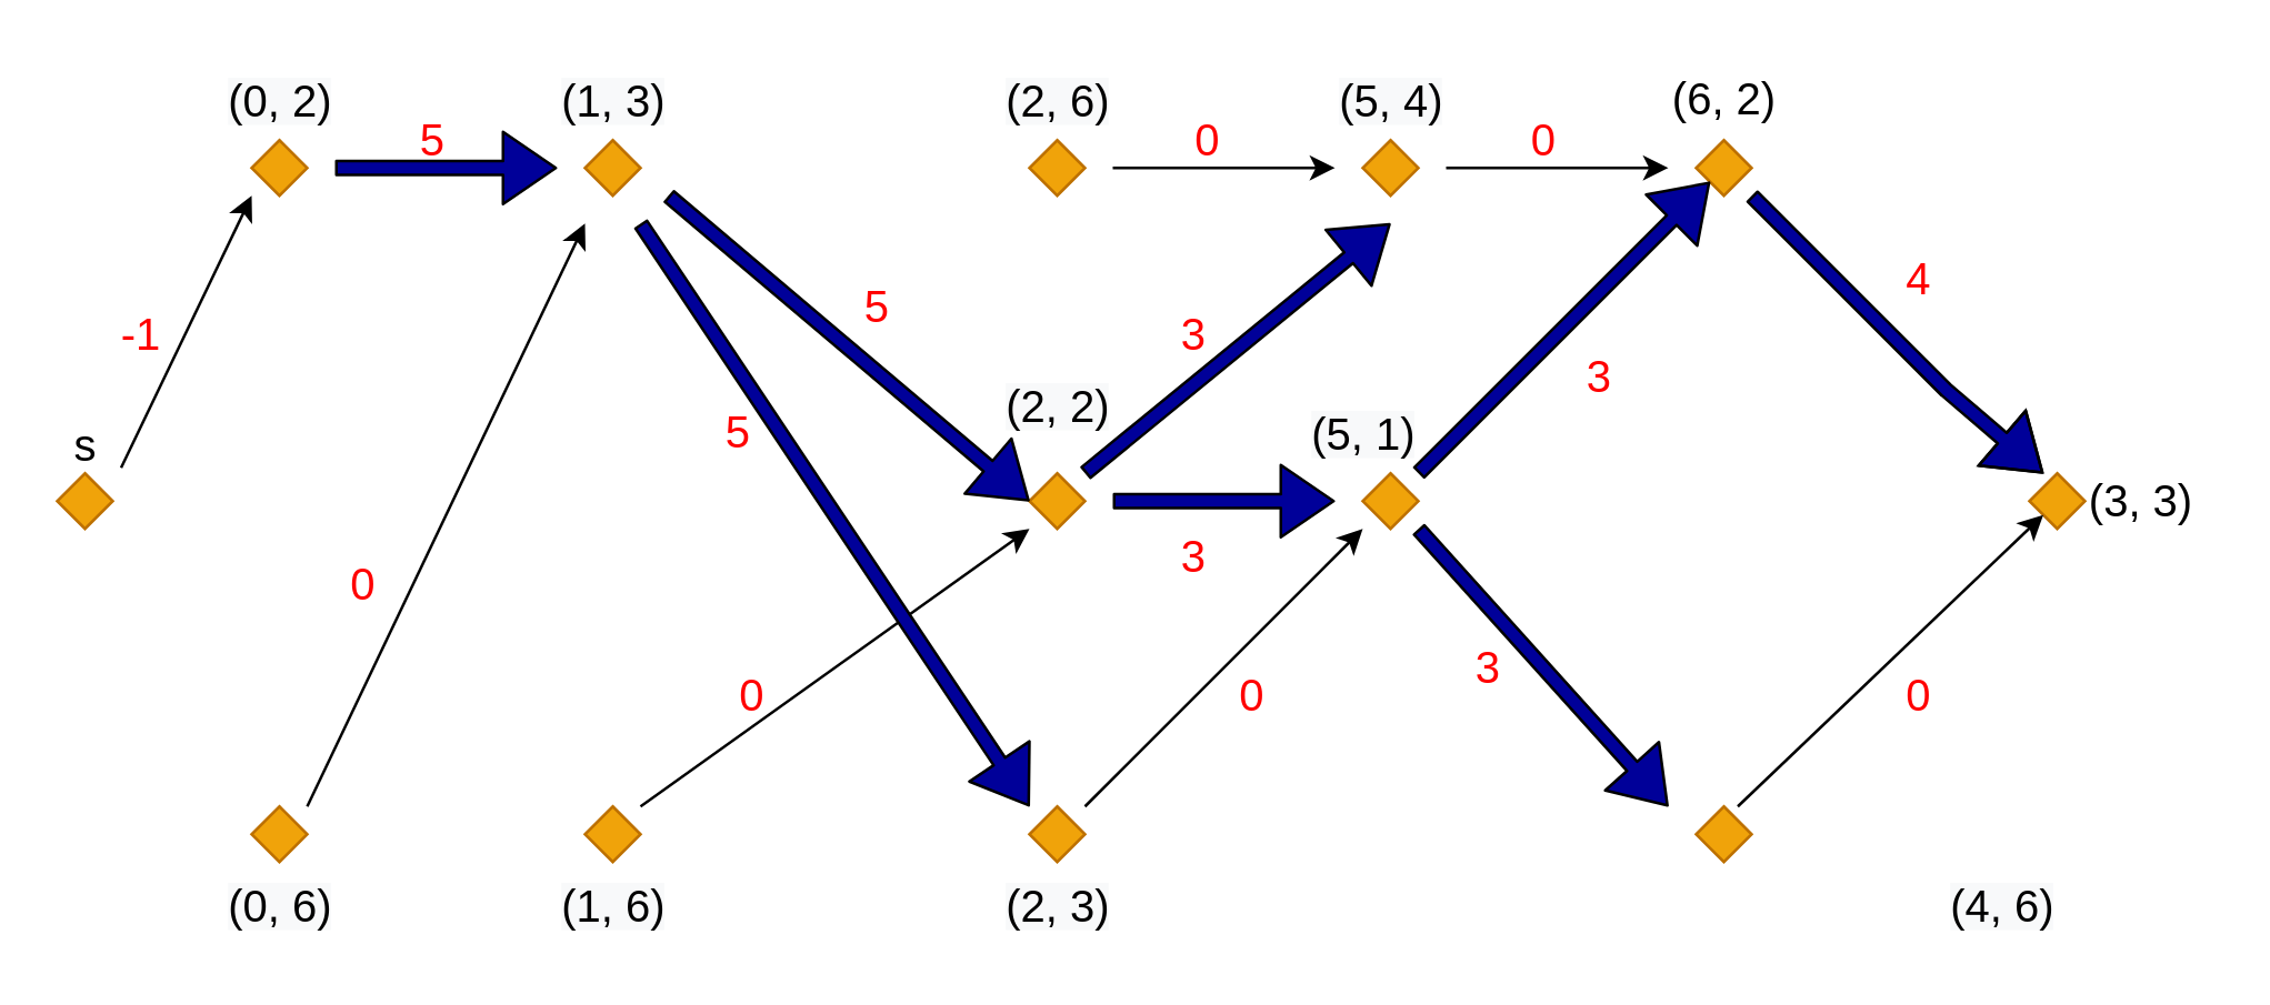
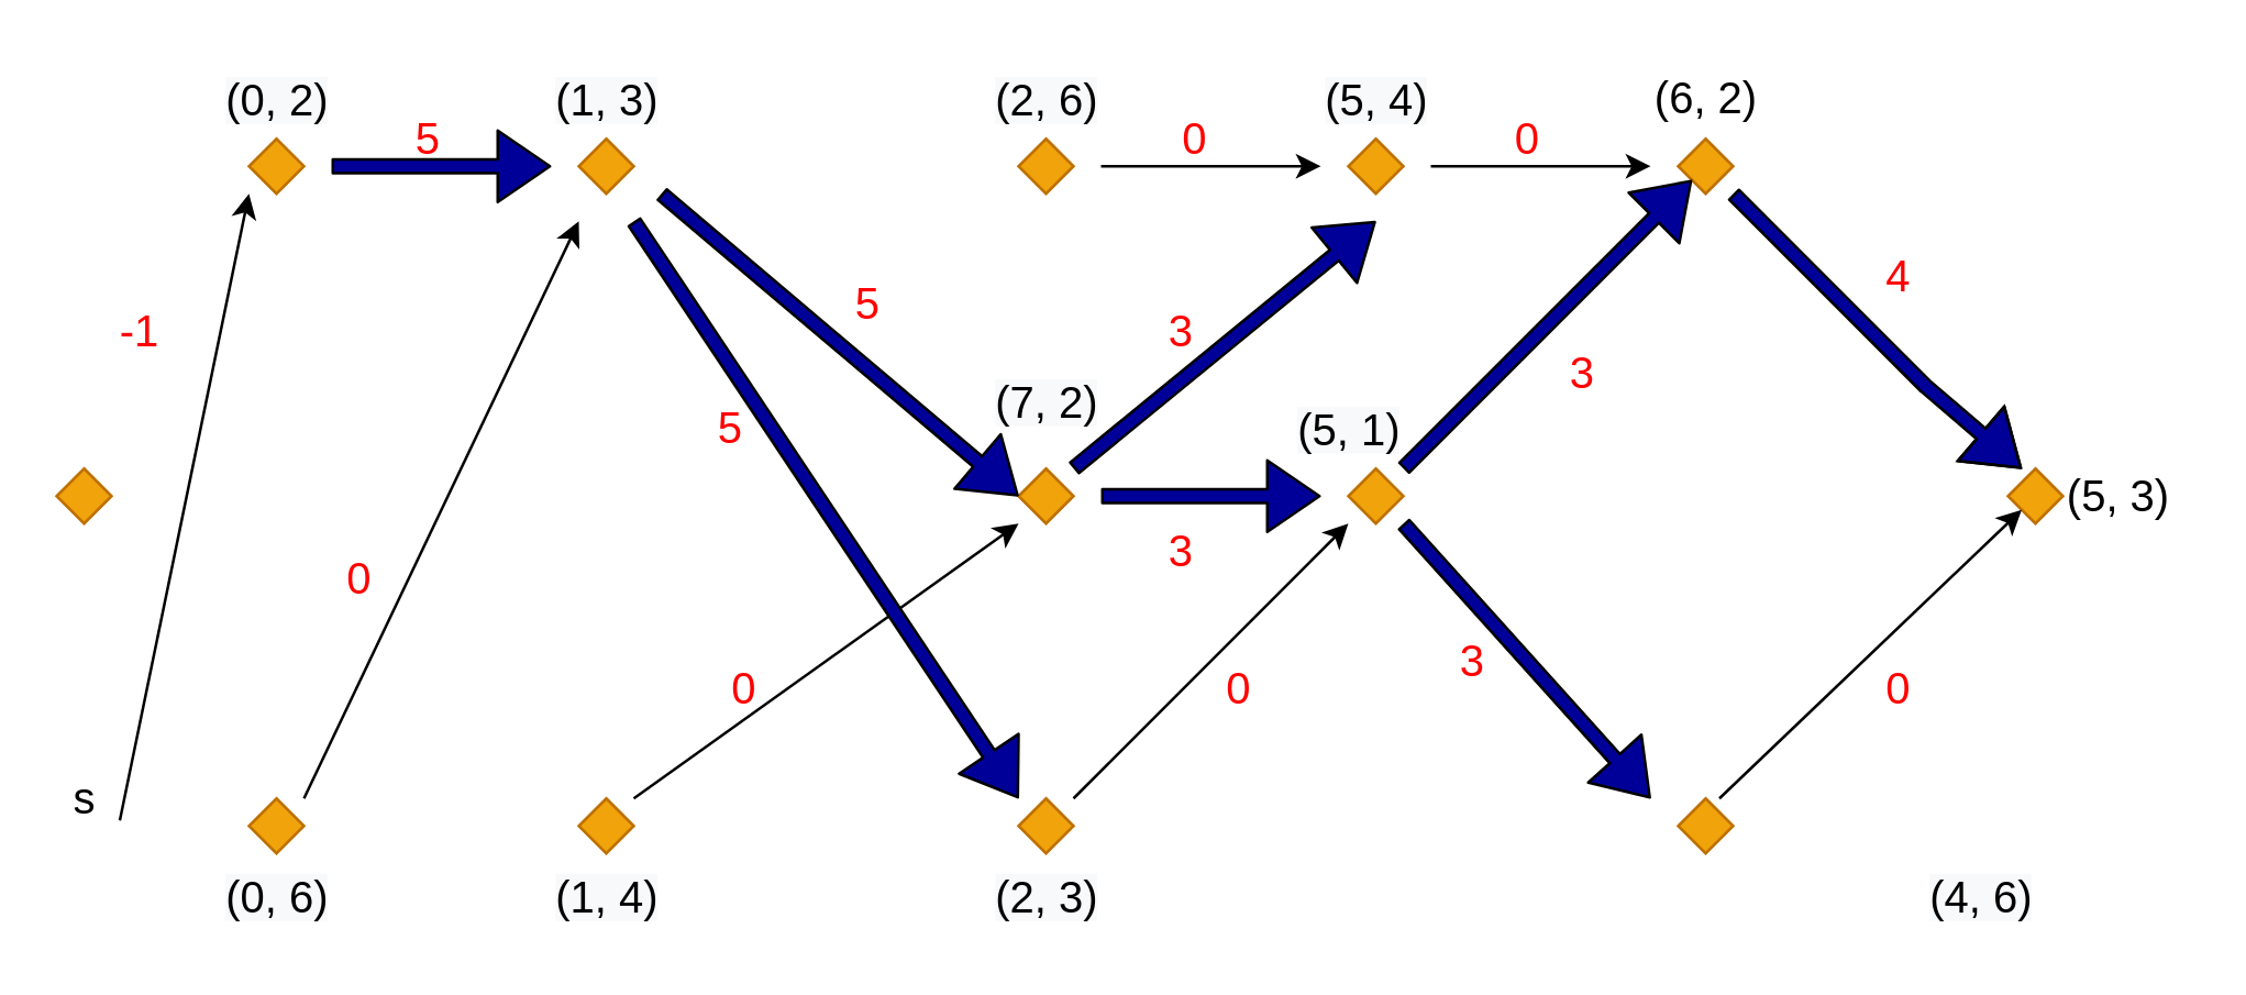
- <mxCell id="48" value="&lt;span style=&quot;color: rgb(0 , 0 , 0) ; font-family: &amp;#34;helvetica&amp;#34; ; font-size: 16px ; font-style: normal ; font-weight: 400 ; letter-spacing: normal ; text-align: center ; text-indent: 0px ; text-transform: none ; word-spacing: 0px ; background-color: rgb(248 , 249 , 250) ; display: inline ; float: none&quot;&gt;(2, 2)&lt;/span&gt;" style="text;whiteSpace=wrap;html=1;fontSize=11;" parent="1" vertex="1"><mxGeometry x="360" y="130" width="60" height="30" as="geometry" /></mxCell>
+ <mxCell id="48" value="&lt;span style=&quot;color: rgb(0 , 0 , 0) ; font-family: &amp;#34;helvetica&amp;#34; ; font-size: 16px ; font-style: normal ; font-weight: 400 ; letter-spacing: normal ; text-align: center ; text-indent: 0px ; text-transform: none ; word-spacing: 0px ; background-color: rgb(248 , 249 , 250) ; display: inline ; float: none&quot;&gt;(7, 2)&lt;/span&gt;" style="text;whiteSpace=wrap;html=1;fontSize=11;" parent="1" vertex="1"><mxGeometry x="360" y="130" width="60" height="30" as="geometry" /></mxCell>
- <mxCell id="42" value="&lt;font style=&quot;font-size: 16px&quot;&gt;s&lt;/font&gt;" style="text;html=1;align=center;verticalAlign=middle;resizable=0;points=[];autosize=1;fontSize=11;" parent="1" vertex="1"><mxGeometry y="150" width="20" height="20" as="geometry" x="20" /></mxCell>
+ <mxCell id="42" value="&lt;font style=&quot;font-size: 16px&quot;&gt;s&lt;/font&gt;" style="text;html=1;align=center;verticalAlign=middle;resizable=0;points=[];autosize=1;fontSize=11;" parent="1" vertex="1"><mxGeometry x="20" y="280" width="20" height="20" as="geometry" /></mxCell>
- <mxCell id="23" value="&lt;font style=&quot;font-size: 16px&quot;&gt;(3, 3)&lt;/font&gt;" style="text;html=1;align=center;verticalAlign=middle;resizable=0;points=[];autosize=1;" parent="1" vertex="1"><mxGeometry x="745" y="170" width="50" height="20" as="geometry" /></mxCell>
+ <mxCell id="23" value="&lt;font style=&quot;font-size: 16px&quot;&gt;(5, 3)&lt;/font&gt;" style="text;html=1;align=center;verticalAlign=middle;resizable=0;points=[];autosize=1;" parent="1" vertex="1"><mxGeometry x="745" y="170" width="50" height="20" as="geometry" /></mxCell>
- <mxCell id="44" value="&lt;span style=&quot;color: rgb(0 , 0 , 0) ; font-family: &amp;#34;helvetica&amp;#34; ; font-size: 16px ; font-style: normal ; font-weight: 400 ; letter-spacing: normal ; text-align: center ; text-indent: 0px ; text-transform: none ; word-spacing: 0px ; background-color: rgb(248 , 249 , 250) ; display: inline ; float: none&quot;&gt;(1, 6)&lt;/span&gt;" style="text;whiteSpace=wrap;html=1;fontSize=11;" parent="1" vertex="1"><mxGeometry x="200" y="310" width="60" height="30" as="geometry" /></mxCell>
+ <mxCell id="44" value="&lt;span style=&quot;color: rgb(0 , 0 , 0) ; font-family: &amp;#34;helvetica&amp;#34; ; font-size: 16px ; font-style: normal ; font-weight: 400 ; letter-spacing: normal ; text-align: center ; text-indent: 0px ; text-transform: none ; word-spacing: 0px ; background-color: rgb(248 , 249 , 250) ; display: inline ; float: none&quot;&gt;(1, 4)&lt;/span&gt;" style="text;whiteSpace=wrap;html=1;fontSize=11;" parent="1" vertex="1"><mxGeometry x="200" y="310" width="60" height="30" as="geometry" /></mxCell>
